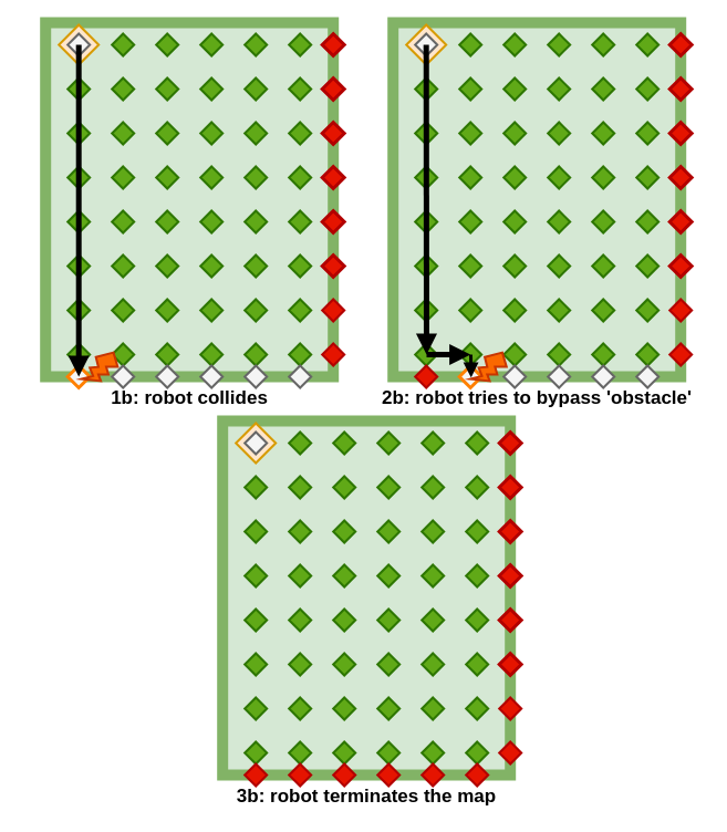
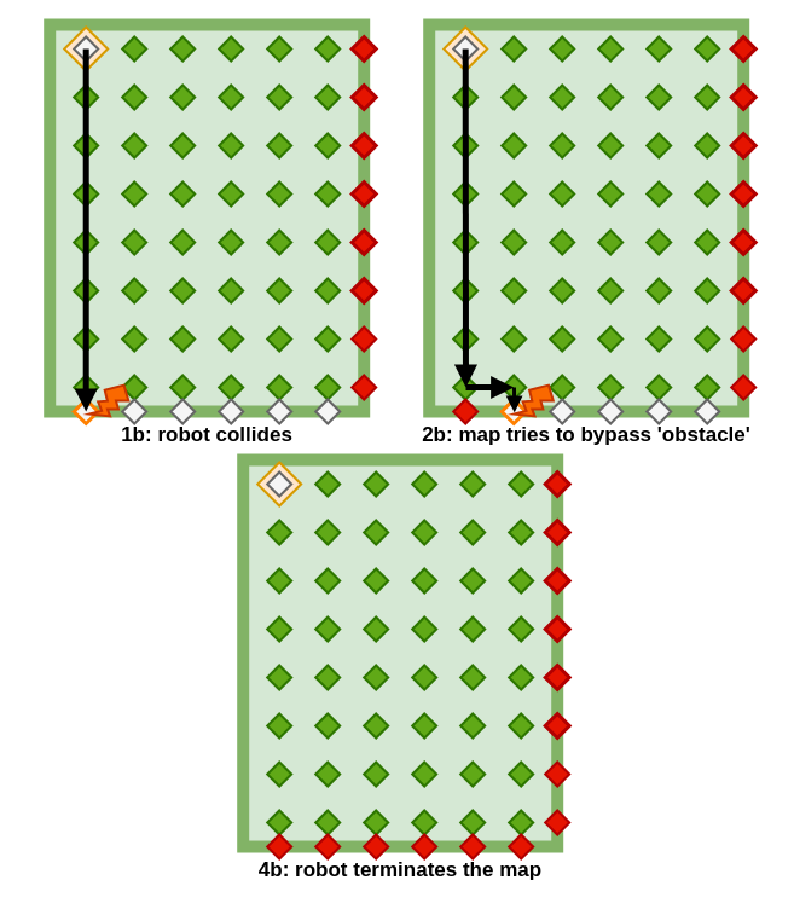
- <mxCell id="186" value="2b: robot tries to bypass 'obstacle'" style="text;html=1;strokeColor=none;fillColor=none;align=center;verticalAlign=middle;whiteSpace=wrap;rounded=0;fontStyle=1;fontSize=17;" vertex="1" parent="1"><mxGeometry x="334.71" y="350" width="300" height="20" as="geometry" /></mxCell>
+ <mxCell id="186" value="2b: map tries to bypass 'obstacle'" style="text;html=1;strokeColor=none;fillColor=none;align=center;verticalAlign=middle;whiteSpace=wrap;rounded=0;fontStyle=1;fontSize=17;" vertex="1" parent="1"><mxGeometry x="334.71" y="350" width="300" height="20" as="geometry" /></mxCell>
- <mxCell id="60" value="3b: robot terminates the map" style="text;html=1;strokeColor=none;fillColor=none;align=center;verticalAlign=middle;whiteSpace=wrap;rounded=0;fontStyle=1;fontSize=17;" parent="1" vertex="1"><mxGeometry x="180.7" y="710" width="300" height="20" as="geometry" /></mxCell>
+ <mxCell id="60" value="4b: robot terminates the map" style="text;html=1;strokeColor=none;fillColor=none;align=center;verticalAlign=middle;whiteSpace=wrap;rounded=0;fontStyle=1;fontSize=17;" parent="1" vertex="1"><mxGeometry x="180.7" y="710" width="300" height="20" as="geometry" /></mxCell>
